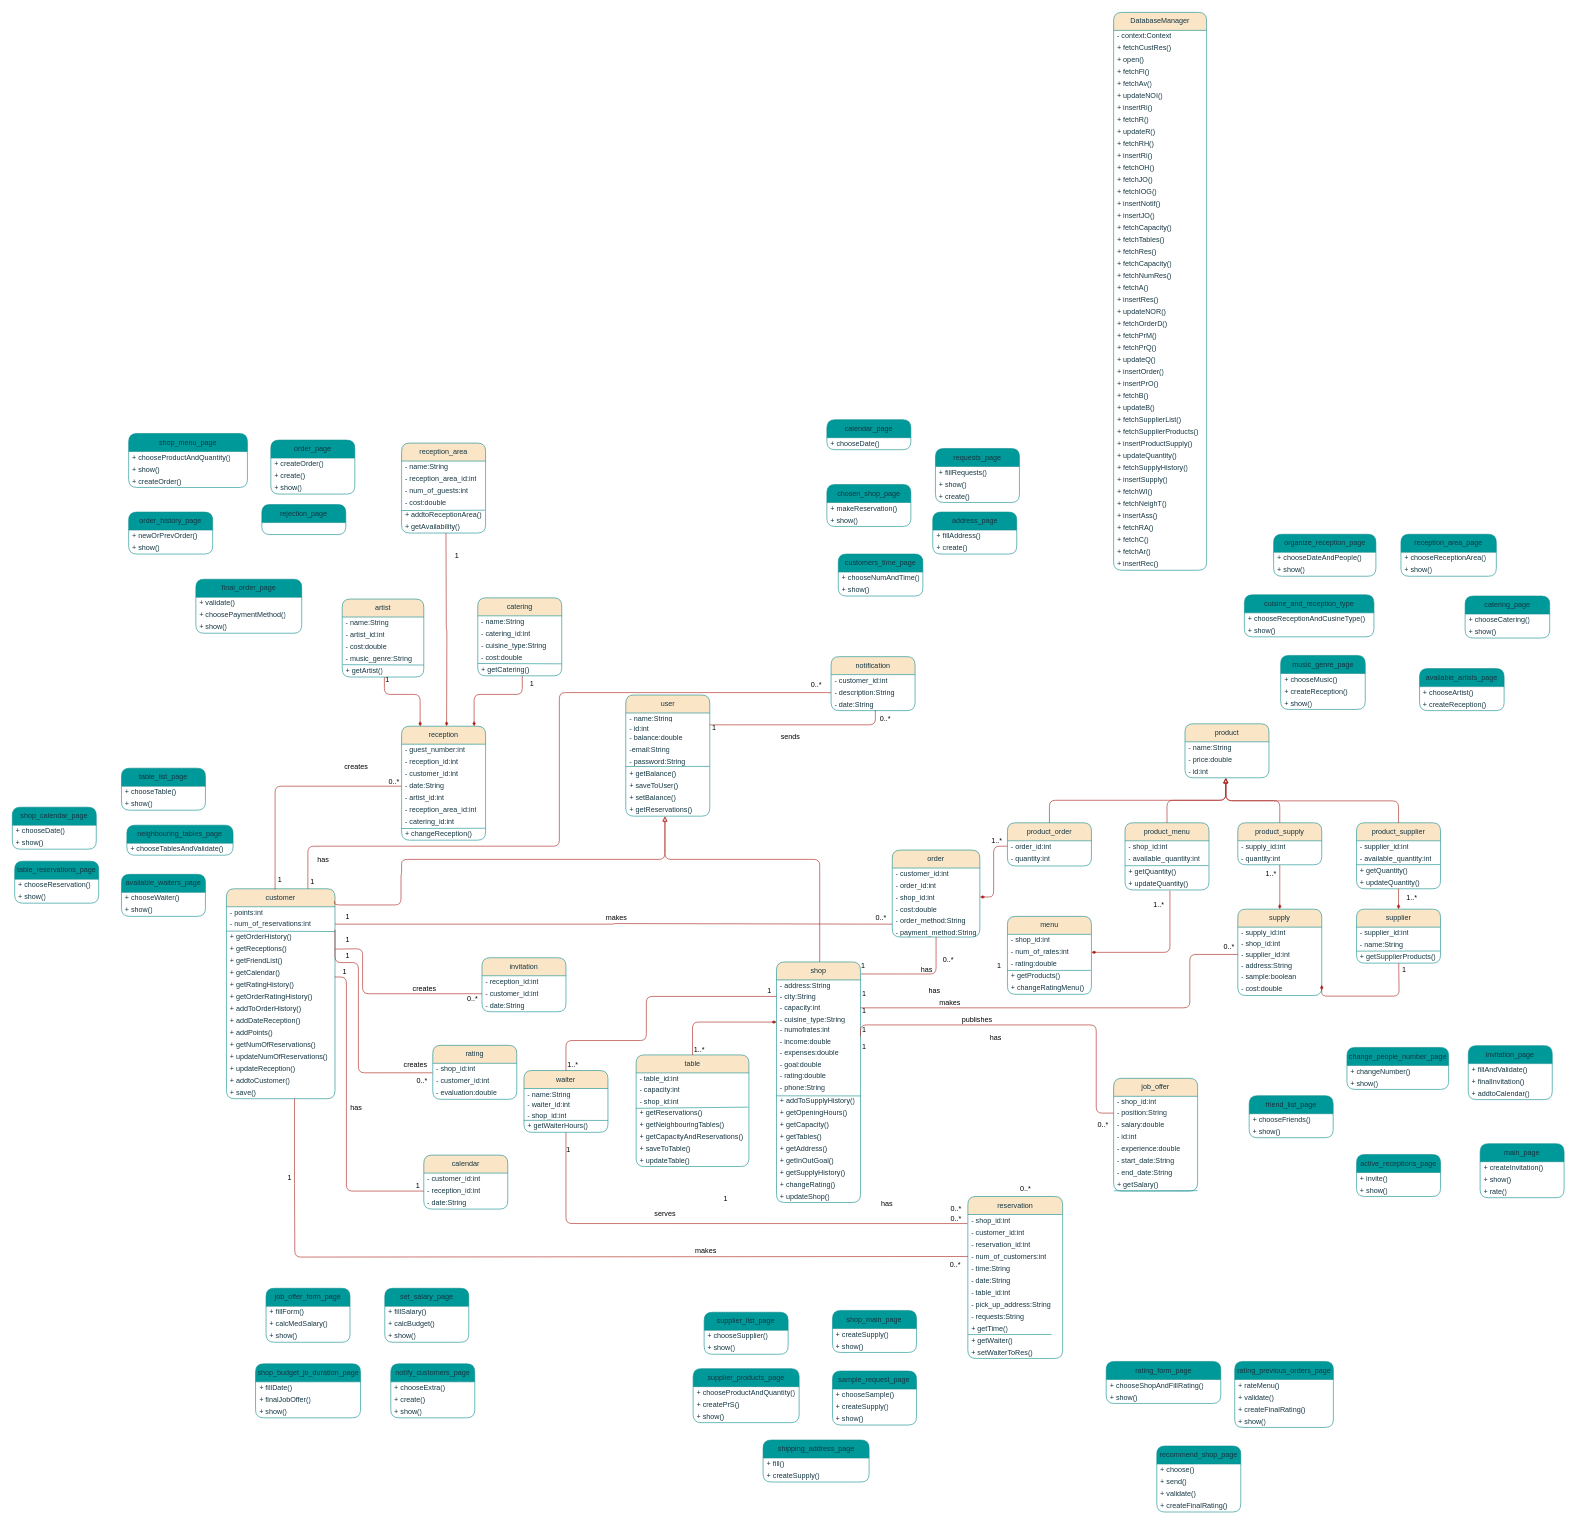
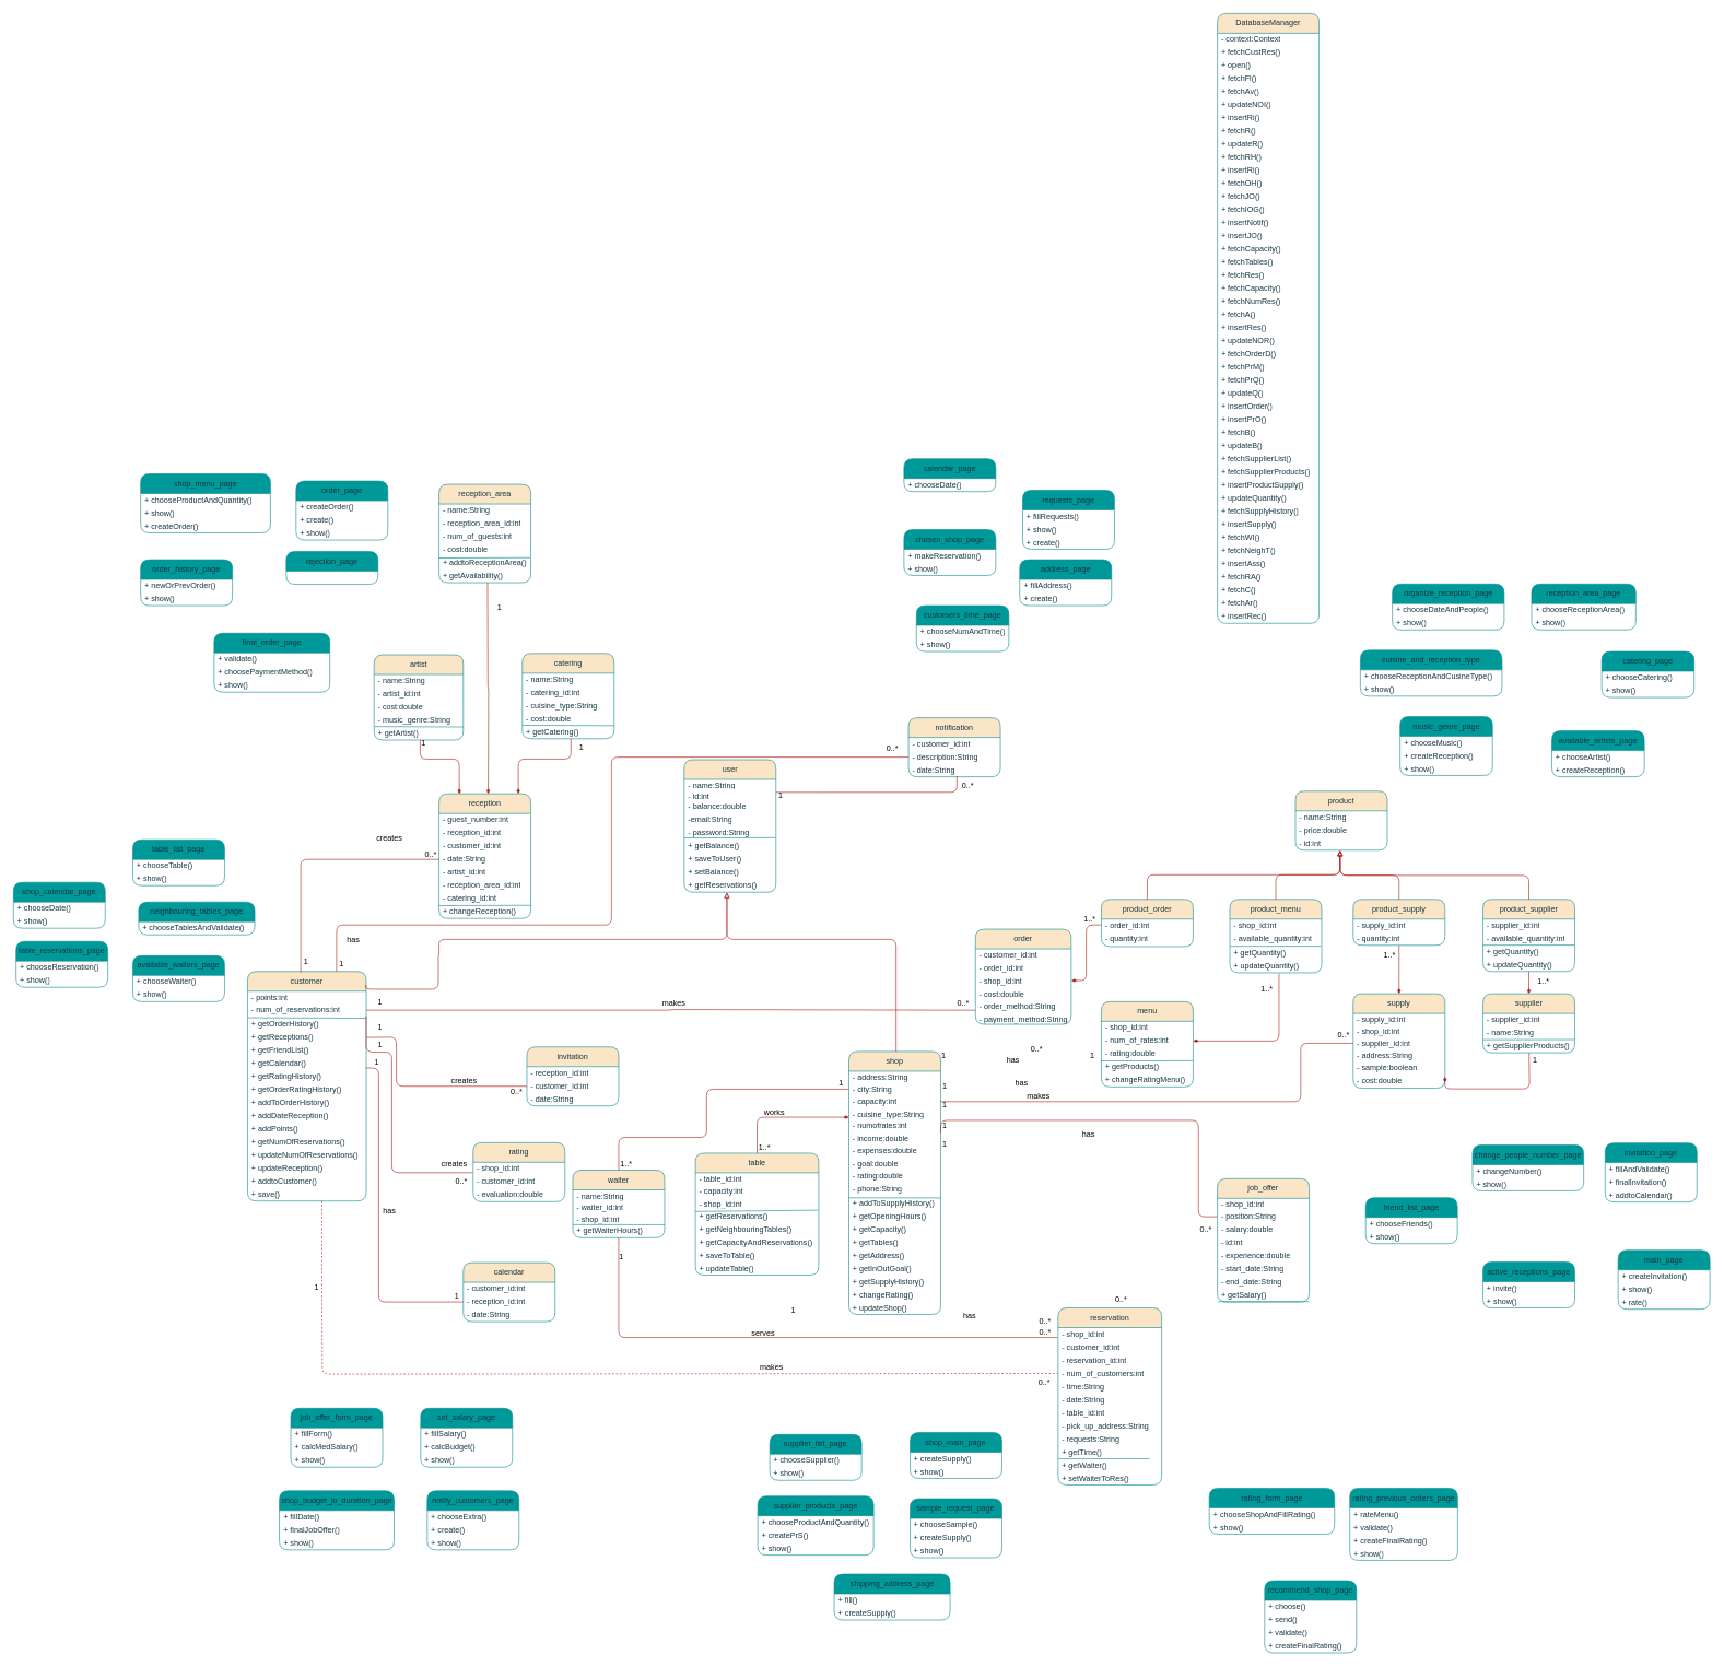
- <mxCell id="264" value="sends" style="text;html=1;align=center;verticalAlign=middle;resizable=0;points=[];autosize=1;strokeColor=none;fillColor=none;" parent="1" vertex="1"><mxGeometry x="1292" y="1214" width="50" height="26" as="geometry" /></mxCell>
- <mxCell id="194" style="edgeStyle=orthogonalEdgeStyle;rounded=1;orthogonalLoop=1;jettySize=auto;html=1;exitX=1.006;exitY=0.05;exitDx=0;exitDy=0;entryX=0.5;entryY=1;entryDx=0;entryDy=0;fontColor=default;startFill=1;endFill=0;endArrow=none;labelBackgroundColor=none;strokeColor=#A8201A;exitPerimeter=0;" parent="1" source="2" target="60" edge="1"><mxGeometry relative="1" as="geometry"><mxPoint x="1768" y="1557" as="sourcePoint" /><mxPoint x="1559.416" y="1606.82" as="targetPoint" /><Array as="points"><mxPoint x="1560" y="1623" /></Array></mxGeometry></mxCell>
+ <mxCell id="204" value="works" style="text;html=1;align=center;verticalAlign=middle;resizable=0;points=[];autosize=1;strokeColor=none;fillColor=none;" parent="1" vertex="1"><mxGeometry x="1155" y="1684" width="49" height="26" as="geometry" /></mxCell>
- <mxCell id="211" value="publishes" style="text;html=1;align=center;verticalAlign=middle;resizable=0;points=[];autosize=1;strokeColor=none;fillColor=none;" parent="1" vertex="1"><mxGeometry x="1593" y="1686" width="69" height="26" as="geometry" /></mxCell>
- <mxCell id="205" value="serves" style="text;html=1;align=center;verticalAlign=middle;resizable=0;points=[];autosize=1;strokeColor=none;fillColor=none;" parent="1" vertex="1"><mxGeometry x="1081" y="2010" width="53" height="26" as="geometry" /></mxCell>
+ <mxCell id="205" value="serves" style="text;html=1;align=center;verticalAlign=middle;resizable=0;points=[];autosize=1;strokeColor=none;fillColor=none;" parent="1" vertex="1"><mxGeometry x="1136" y="2020" width="53" height="26" as="geometry" /></mxCell>
- <mxCell id="198" style="edgeStyle=orthogonalEdgeStyle;rounded=1;orthogonalLoop=1;jettySize=auto;html=1;entryX=0;entryY=0.5;entryDx=0;entryDy=0;fontColor=default;startFill=1;endFill=0;endArrow=none;labelBackgroundColor=none;strokeColor=#A8201A;exitX=0.627;exitY=0.991;exitDx=0;exitDy=0;exitPerimeter=0;" parent="1" source="186" target="80" edge="1"><mxGeometry relative="1" as="geometry"><mxPoint x="497" y="1979" as="sourcePoint" /><mxPoint x="1293" y="1807" as="targetPoint" /><Array as="points"><mxPoint x="491" y="1982" /><mxPoint x="491" y="1982" /><mxPoint x="491" y="2095" /><mxPoint x="1613" y="2095" /></Array></mxGeometry></mxCell>
+ <mxCell id="198" style="edgeStyle=orthogonalEdgeStyle;rounded=1;orthogonalLoop=1;jettySize=auto;html=1;entryX=0;entryY=0.5;entryDx=0;entryDy=0;fontColor=default;startFill=1;endFill=0;endArrow=none;labelBackgroundColor=none;strokeColor=#A8201A;exitX=0.627;exitY=0.991;exitDx=0;exitDy=0;exitPerimeter=0;dashed=1;" parent="1" source="186" target="80" edge="1"><mxGeometry relative="1" as="geometry"><mxPoint x="497" y="1979" as="sourcePoint" /><mxPoint x="1293" y="1807" as="targetPoint" /><Array as="points"><mxPoint x="491" y="1982" /><mxPoint x="491" y="1982" /><mxPoint x="491" y="2095" /><mxPoint x="1613" y="2095" /></Array></mxGeometry></mxCell>
